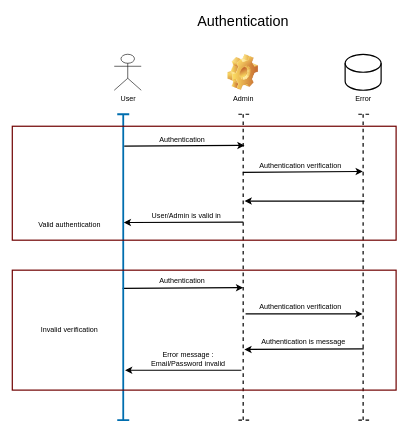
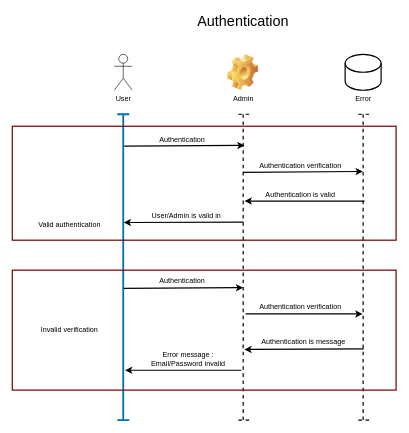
- <mxCell id="3" value="&lt;font style=&quot;font-size: 12px;&quot;&gt;User&lt;/font&gt;" style="shape=umlActor;verticalLabelPosition=bottom;verticalAlign=top;html=1;outlineConnect=0;fontSize=12;" vertex="1" parent="1"><mxGeometry x="190" y="90" width="45" height="60" as="geometry" /></mxCell>
+ <mxCell id="3" value="&lt;font style=&quot;font-size: 12px;&quot;&gt;User&lt;/font&gt;" style="shape=umlActor;verticalLabelPosition=bottom;verticalAlign=top;html=1;outlineConnect=0;fontSize=12;" vertex="1" parent="1"><mxGeometry x="190" y="90" width="30" height="60" as="geometry" /></mxCell>
+ <mxCell id="22" value="Authentication is valid" style="text;html=1;align=center;verticalAlign=middle;resizable=0;points=[];autosize=1;strokeColor=none;fillColor=none;fontSize=12;" vertex="1" parent="1"><mxGeometry x="430" y="310" width="140" height="30" as="geometry" /></mxCell>
